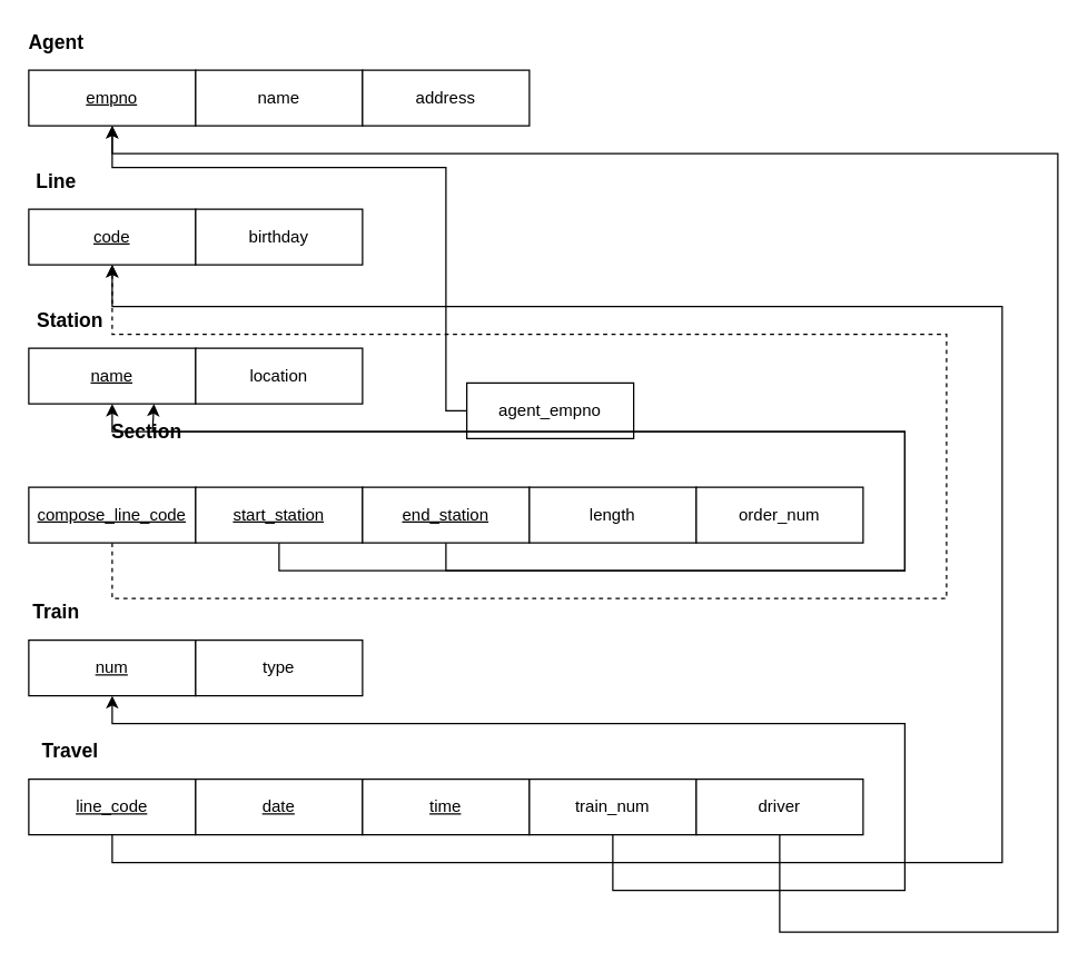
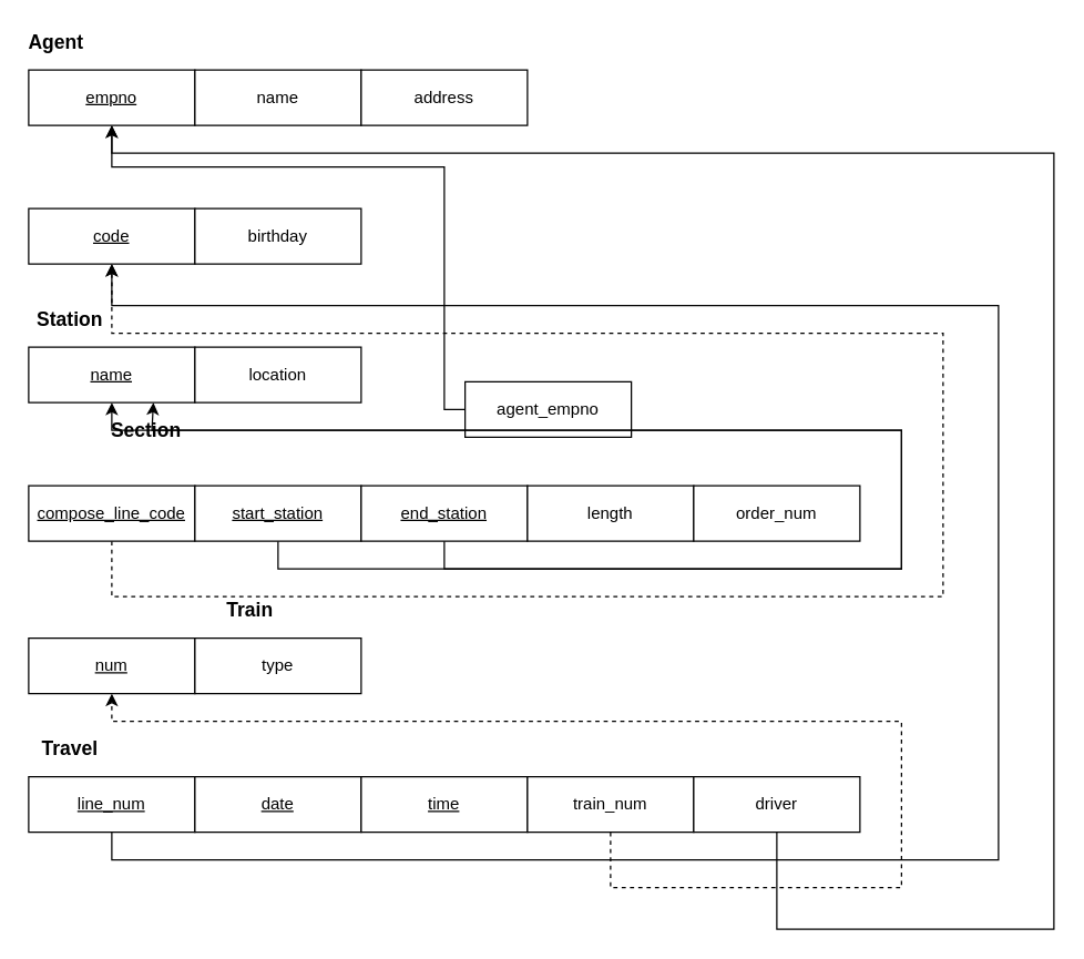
- <mxCell id="8" value="&lt;b&gt;&lt;font style=&quot;font-size: 14px&quot;&gt;Line&lt;/font&gt;&lt;/b&gt;" style="text;html=1;strokeColor=none;fillColor=none;align=center;verticalAlign=middle;whiteSpace=wrap;rounded=0;" vertex="1" parent="1"><mxGeometry x="20" y="120" width="40" height="20" as="geometry" /></mxCell>
- <mxCell id="25" value="&lt;b&gt;&lt;font style=&quot;font-size: 14px&quot;&gt;Train&lt;/font&gt;&lt;/b&gt;" style="text;html=1;strokeColor=none;fillColor=none;align=center;verticalAlign=middle;whiteSpace=wrap;rounded=0;" vertex="1" parent="1"><mxGeometry x="20" y="430" width="40" height="20" as="geometry" /></mxCell>
+ <mxCell id="25" value="&lt;b&gt;&lt;font style=&quot;font-size: 14px&quot;&gt;Train&lt;/font&gt;&lt;/b&gt;" style="text;html=1;strokeColor=none;fillColor=none;align=center;verticalAlign=middle;whiteSpace=wrap;rounded=0;" vertex="1" parent="1"><mxGeometry x="160" y="430" width="40" height="20" as="geometry" /></mxCell>
- <mxCell id="31" style="edgeStyle=orthogonalEdgeStyle;rounded=0;orthogonalLoop=1;jettySize=auto;html=1;exitX=0.5;exitY=1;exitDx=0;exitDy=0;entryX=0.5;entryY=1;entryDx=0;entryDy=0;" edge="1" parent="1" source="32" target="23"><mxGeometry relative="1" as="geometry"><Array as="points"><mxPoint x="440" y="640" /><mxPoint x="650" y="640" /><mxPoint x="650" y="520" /><mxPoint x="80" y="520" /></Array></mxGeometry></mxCell>
+ <mxCell id="31" style="edgeStyle=orthogonalEdgeStyle;rounded=0;orthogonalLoop=1;jettySize=auto;html=1;exitX=0.5;exitY=1;exitDx=0;exitDy=0;entryX=0.5;entryY=1;entryDx=0;entryDy=0;dashed=1;" edge="1" parent="1" source="32" target="23"><mxGeometry relative="1" as="geometry"><Array as="points"><mxPoint x="440" y="640" /><mxPoint x="650" y="640" /><mxPoint x="650" y="520" /><mxPoint x="80" y="520" /></Array></mxGeometry></mxCell>
- <mxCell id="27" value="&lt;u&gt;line_code&lt;/u&gt;" style="rounded=0;whiteSpace=wrap;html=1;" vertex="1" parent="1"><mxGeometry x="20" y="560" width="120" height="40" as="geometry" /></mxCell>
+ <mxCell id="27" value="&lt;u&gt;line_num&lt;/u&gt;" style="rounded=0;whiteSpace=wrap;html=1;" vertex="1" parent="1"><mxGeometry x="20" y="560" width="120" height="40" as="geometry" /></mxCell>
